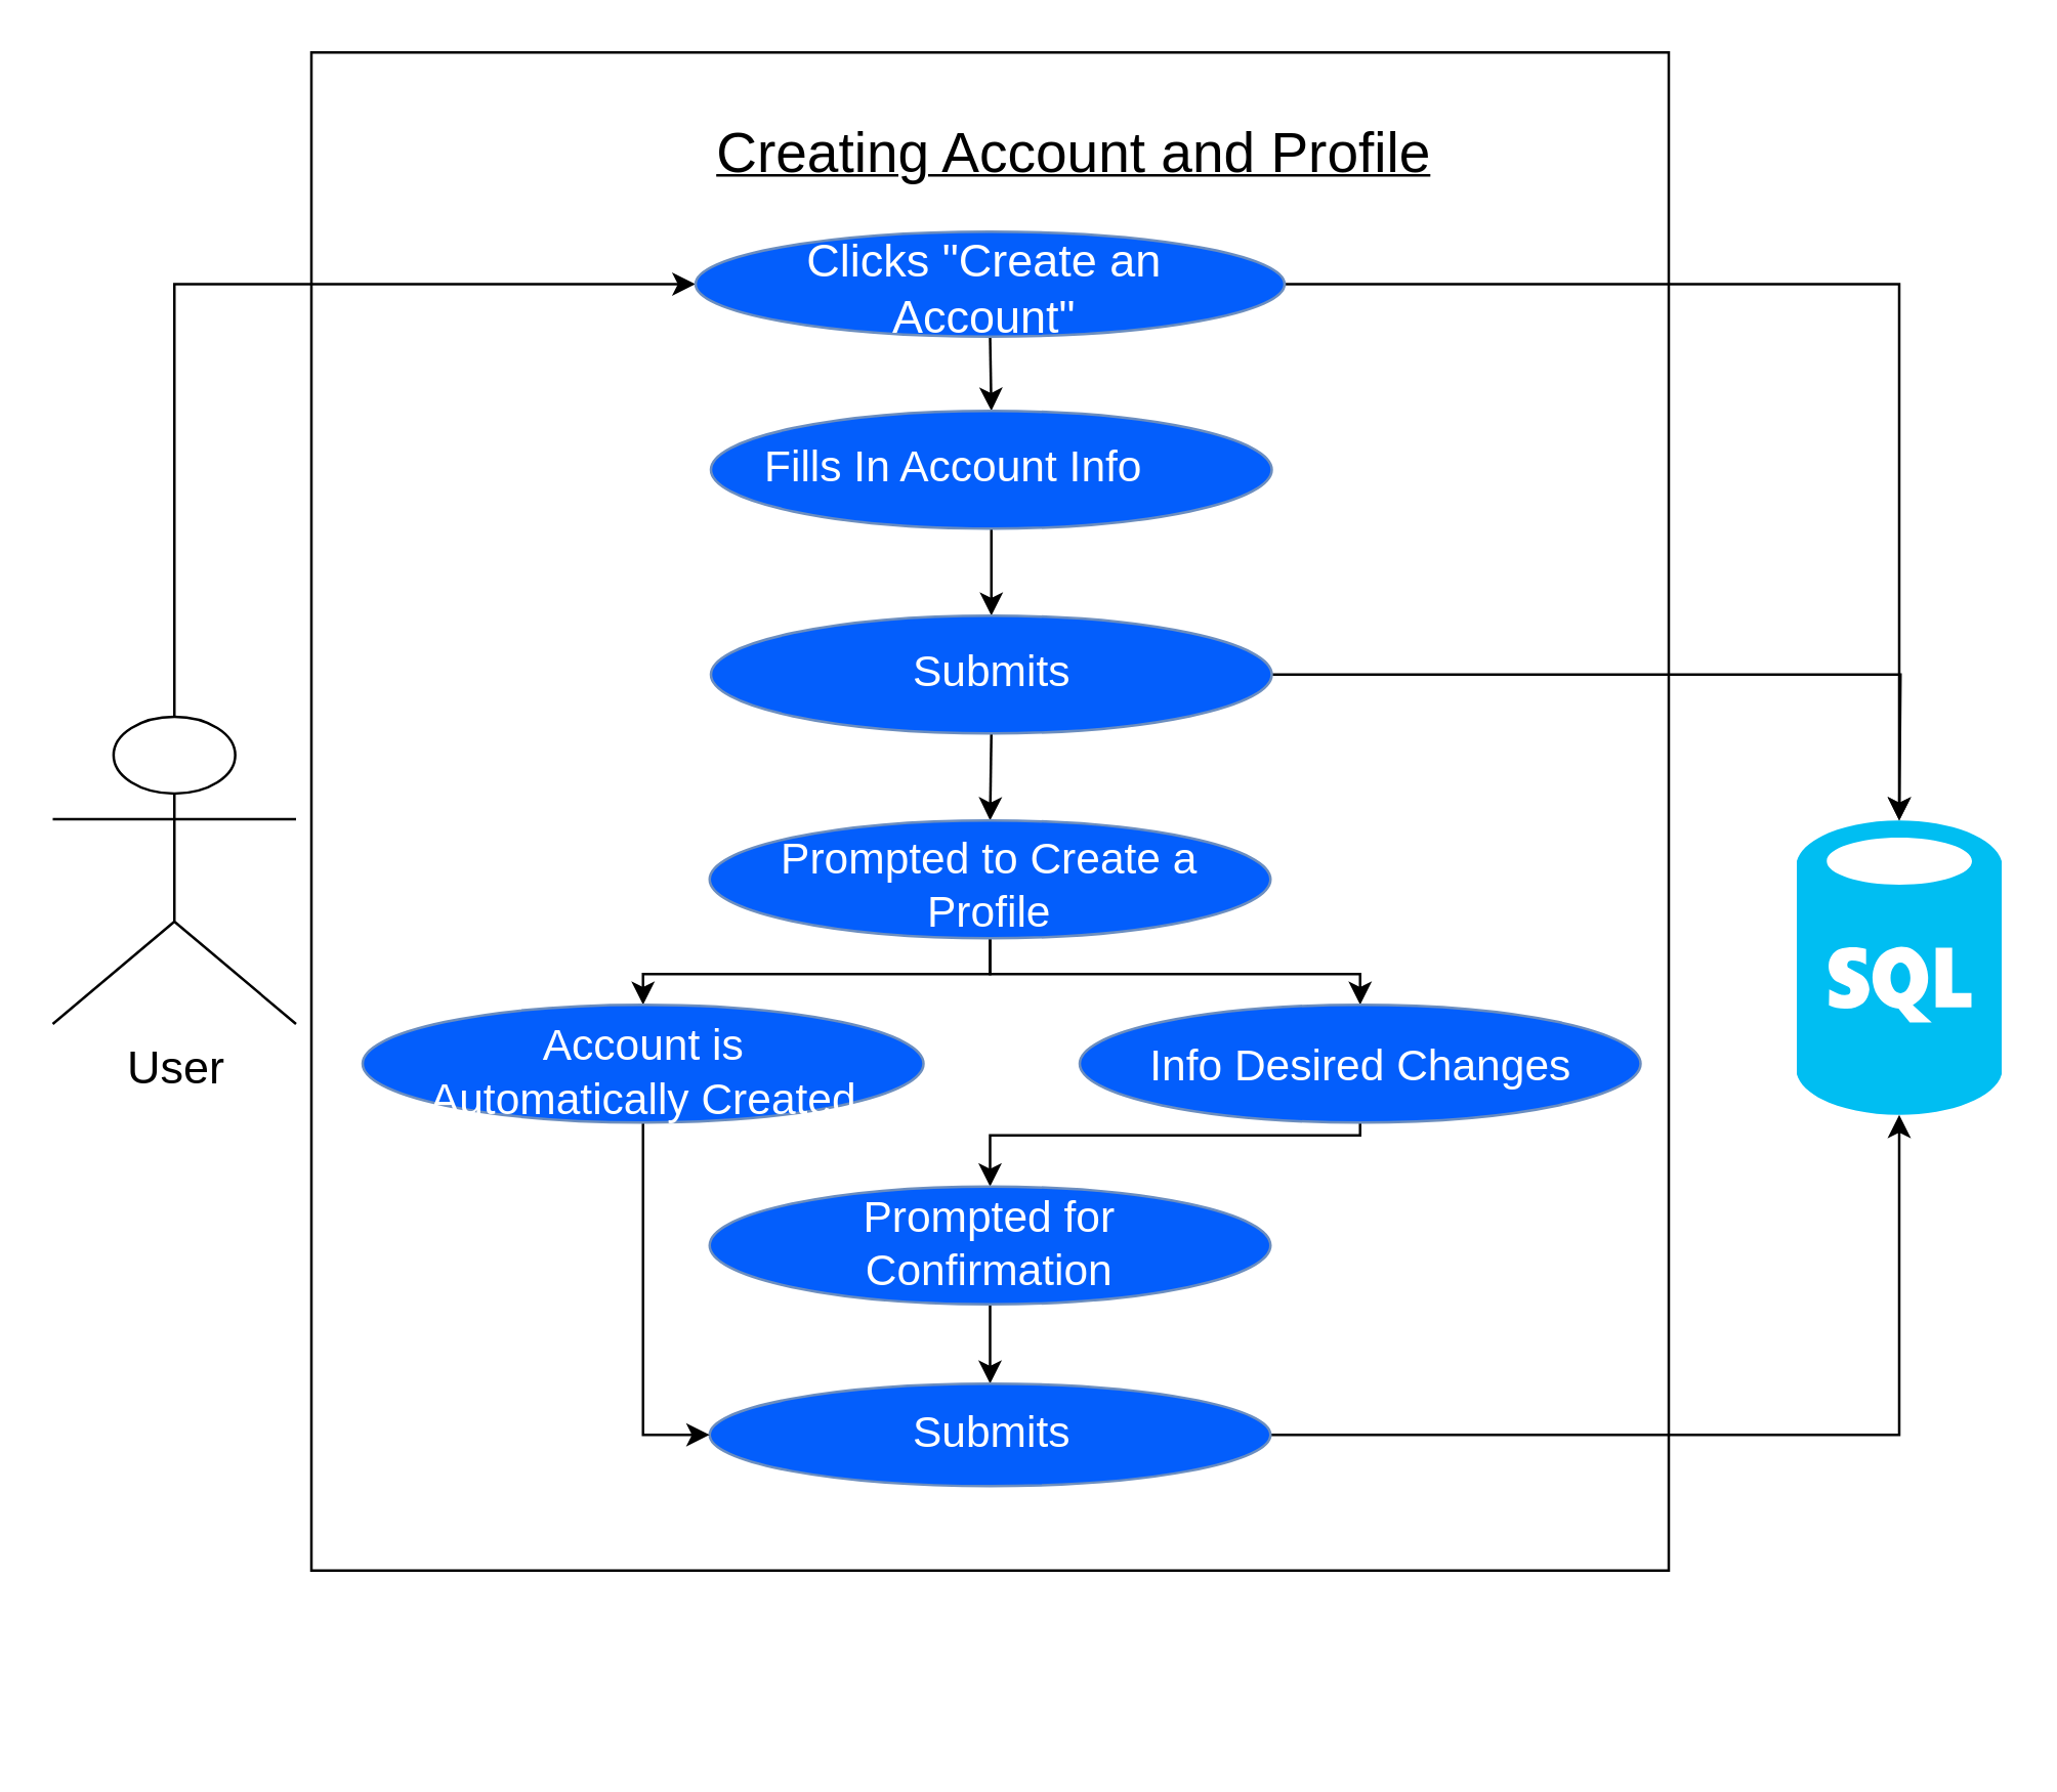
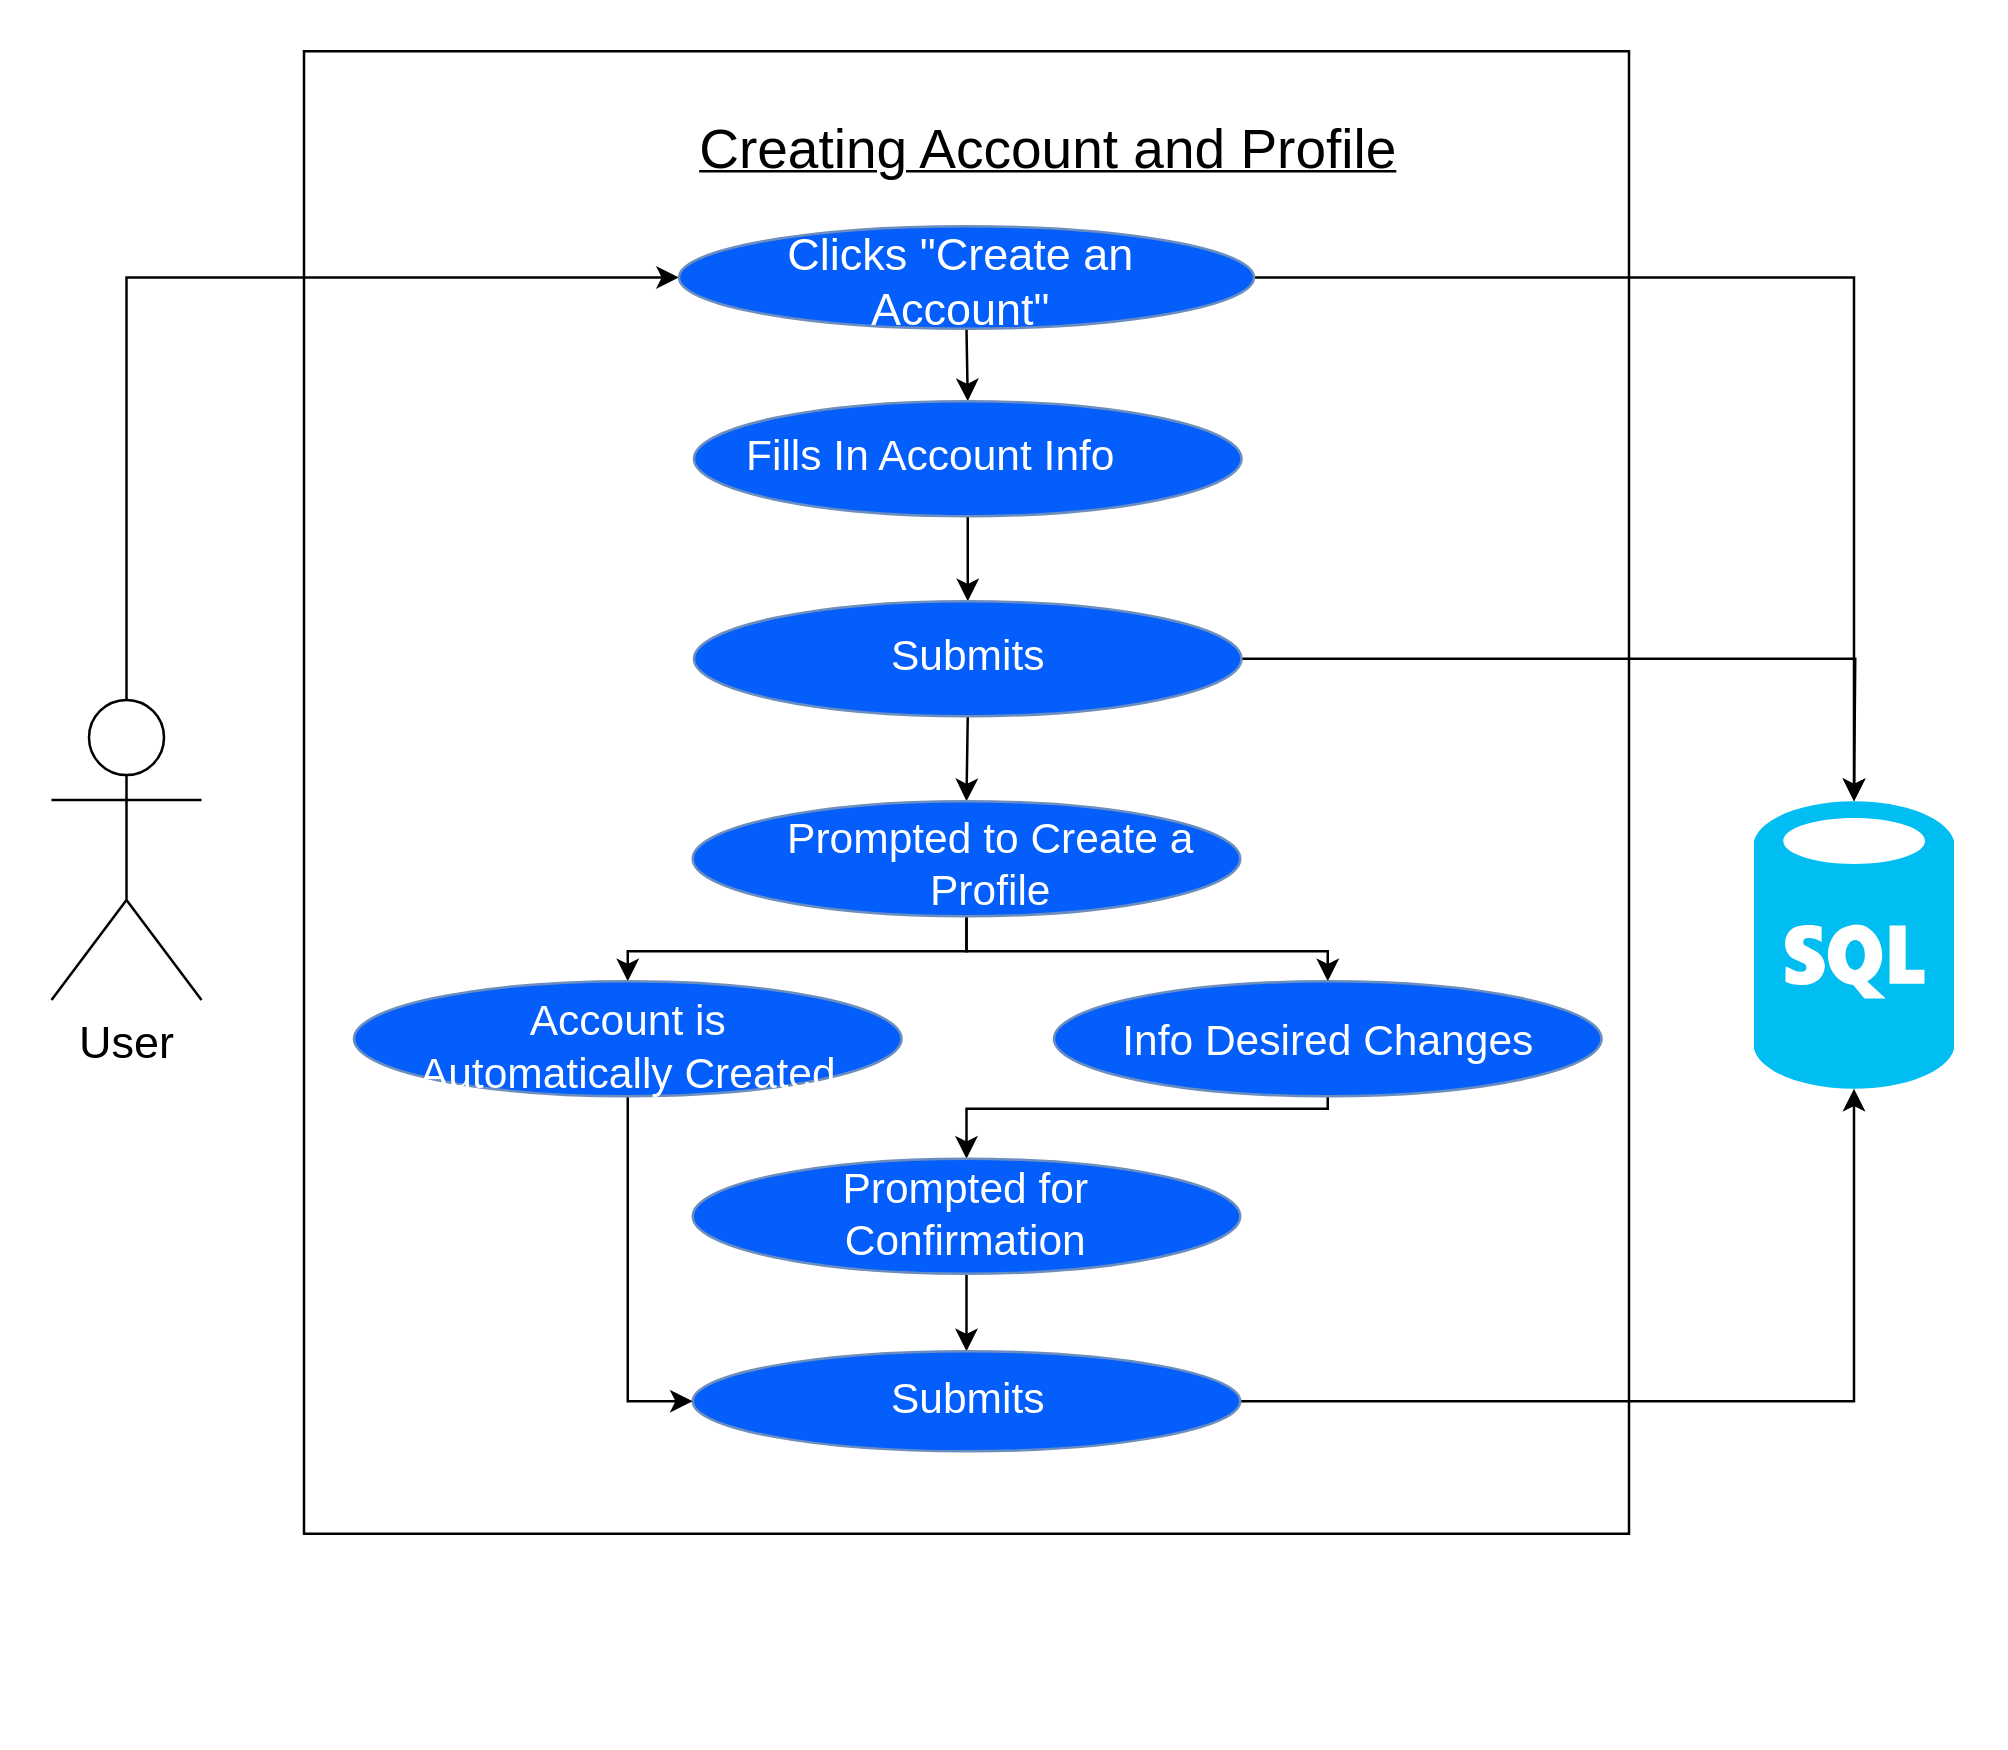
- <mxCell id="4" value="&lt;div style=&quot;font-size: 18px&quot;&gt;&lt;font style=&quot;font-size: 18px&quot;&gt;User&lt;/font&gt;&lt;/div&gt;" style="shape=umlActor;verticalLabelPosition=bottom;labelBackgroundColor=#ffffff;verticalAlign=top;html=1;outlineConnect=0;" parent="1" vertex="1"><mxGeometry x="20" y="279.5" width="95" height="120" as="geometry" /></mxCell>
+ <mxCell id="4" value="&lt;div style=&quot;font-size: 18px&quot;&gt;&lt;font style=&quot;font-size: 18px&quot;&gt;User&lt;/font&gt;&lt;/div&gt;" style="shape=umlActor;verticalLabelPosition=bottom;labelBackgroundColor=#ffffff;verticalAlign=top;html=1;outlineConnect=0;" parent="1" vertex="1"><mxGeometry x="20" y="279.5" width="60" height="120" as="geometry" /></mxCell>
- <mxCell id="21" value="&lt;font style=&quot;font-size: 17px&quot; color=&quot;#FFFFFF&quot;&gt;Prompted to Create a Profile&lt;br&gt;&lt;/font&gt;" style="text;html=1;strokeColor=none;fillColor=none;align=center;verticalAlign=middle;whiteSpace=wrap;rounded=0;" parent="1" vertex="1"><mxGeometry x="296" y="331" width="180" height="30" as="geometry" /></mxCell>
+ <mxCell id="21" value="&lt;font style=&quot;font-size: 17px&quot; color=&quot;#FFFFFF&quot;&gt;Prompted to Create a Profile&lt;br&gt;&lt;/font&gt;" style="text;html=1;strokeColor=none;fillColor=none;align=center;verticalAlign=middle;whiteSpace=wrap;rounded=0;" parent="1" vertex="1"><mxGeometry x="306" y="331" width="180" height="30" as="geometry" /></mxCell>
